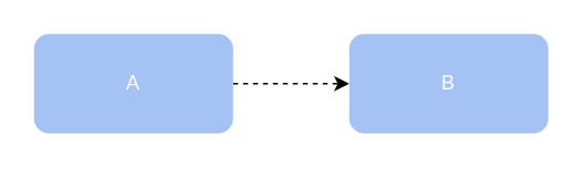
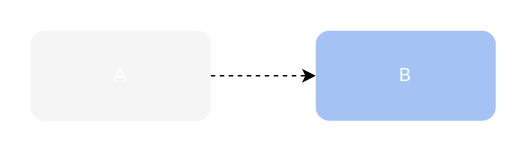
- <mxCell id="3" value="&lt;font color=&quot;#ffffff&quot;&gt;A&lt;/font&gt;" style="rounded=1;whiteSpace=wrap;html=1;fillColor=#a4c2f4;strokeColor=none;" parent="1" vertex="1"><mxGeometry x="20" y="20" width="120" height="60" as="geometry" /></mxCell>
+ <mxCell id="3" value="&lt;font color=&quot;#ffffff&quot;&gt;A&lt;/font&gt;" style="rounded=1;whiteSpace=wrap;html=1;fillColor=#f5f5f5;strokeColor=none;" parent="1" vertex="1"><mxGeometry x="20" y="20" width="120" height="60" as="geometry" /></mxCell>
